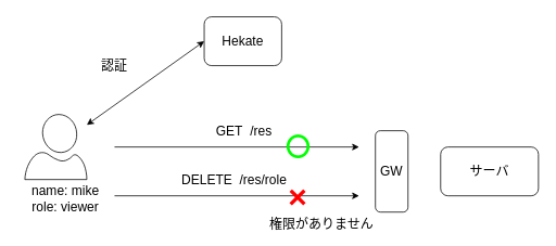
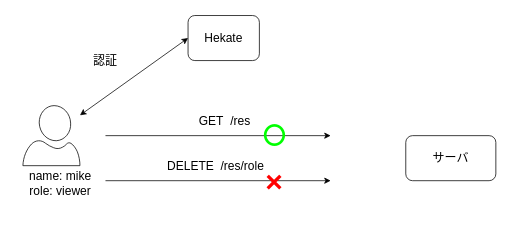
- <mxCell id="3" value="GW" style="rounded=1;whiteSpace=wrap;html=1;fontSize=16;" vertex="1" parent="1"><mxGeometry x="460" y="160" width="40" height="100" as="geometry" /></mxCell>
- <mxCell id="15" value="&lt;font style=&quot;font-size: 16px&quot;&gt;権限がありません&lt;/font&gt;" style="text;html=1;strokeColor=none;fillColor=none;align=center;verticalAlign=middle;whiteSpace=wrap;rounded=0;fontSize=30;" vertex="1" parent="1"><mxGeometry x="204" y="260" width="380" height="20" as="geometry" /></mxCell>
